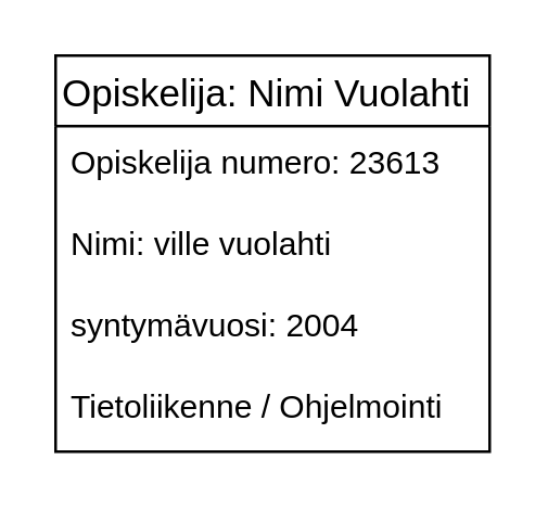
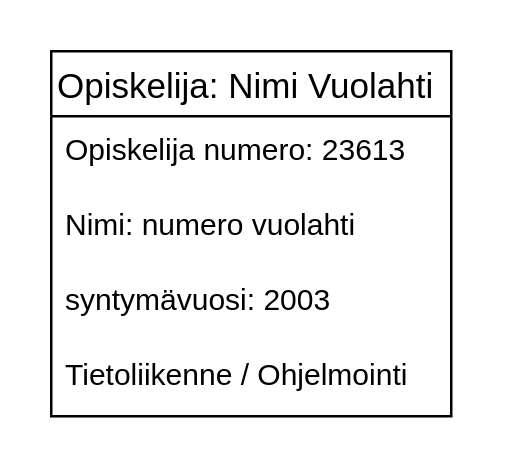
- <mxCell id="4" value="Nimi: ville vuolahti " style="text;strokeColor=none;fillColor=none;spacingLeft=4;spacingRight=4;overflow=hidden;rotatable=0;points=[[0,0.5],[1,0.5]];portConstraint=eastwest;fontSize=12;" vertex="1" parent="2"><mxGeometry y="56" width="160" height="30" as="geometry" /></mxCell>
+ <mxCell id="4" value="Nimi: numero vuolahti " style="text;strokeColor=none;fillColor=none;spacingLeft=4;spacingRight=4;overflow=hidden;rotatable=0;points=[[0,0.5],[1,0.5]];portConstraint=eastwest;fontSize=12;" vertex="1" parent="2"><mxGeometry y="56" width="160" height="30" as="geometry" /></mxCell>
- <mxCell id="5" value="syntymävuosi: 2004 " style="text;strokeColor=none;fillColor=none;spacingLeft=4;spacingRight=4;overflow=hidden;rotatable=0;points=[[0,0.5],[1,0.5]];portConstraint=eastwest;fontSize=12;" vertex="1" parent="2"><mxGeometry y="86" width="160" height="30" as="geometry" /></mxCell>
+ <mxCell id="5" value="syntymävuosi: 2003 " style="text;strokeColor=none;fillColor=none;spacingLeft=4;spacingRight=4;overflow=hidden;rotatable=0;points=[[0,0.5],[1,0.5]];portConstraint=eastwest;fontSize=12;" vertex="1" parent="2"><mxGeometry y="86" width="160" height="30" as="geometry" /></mxCell>
